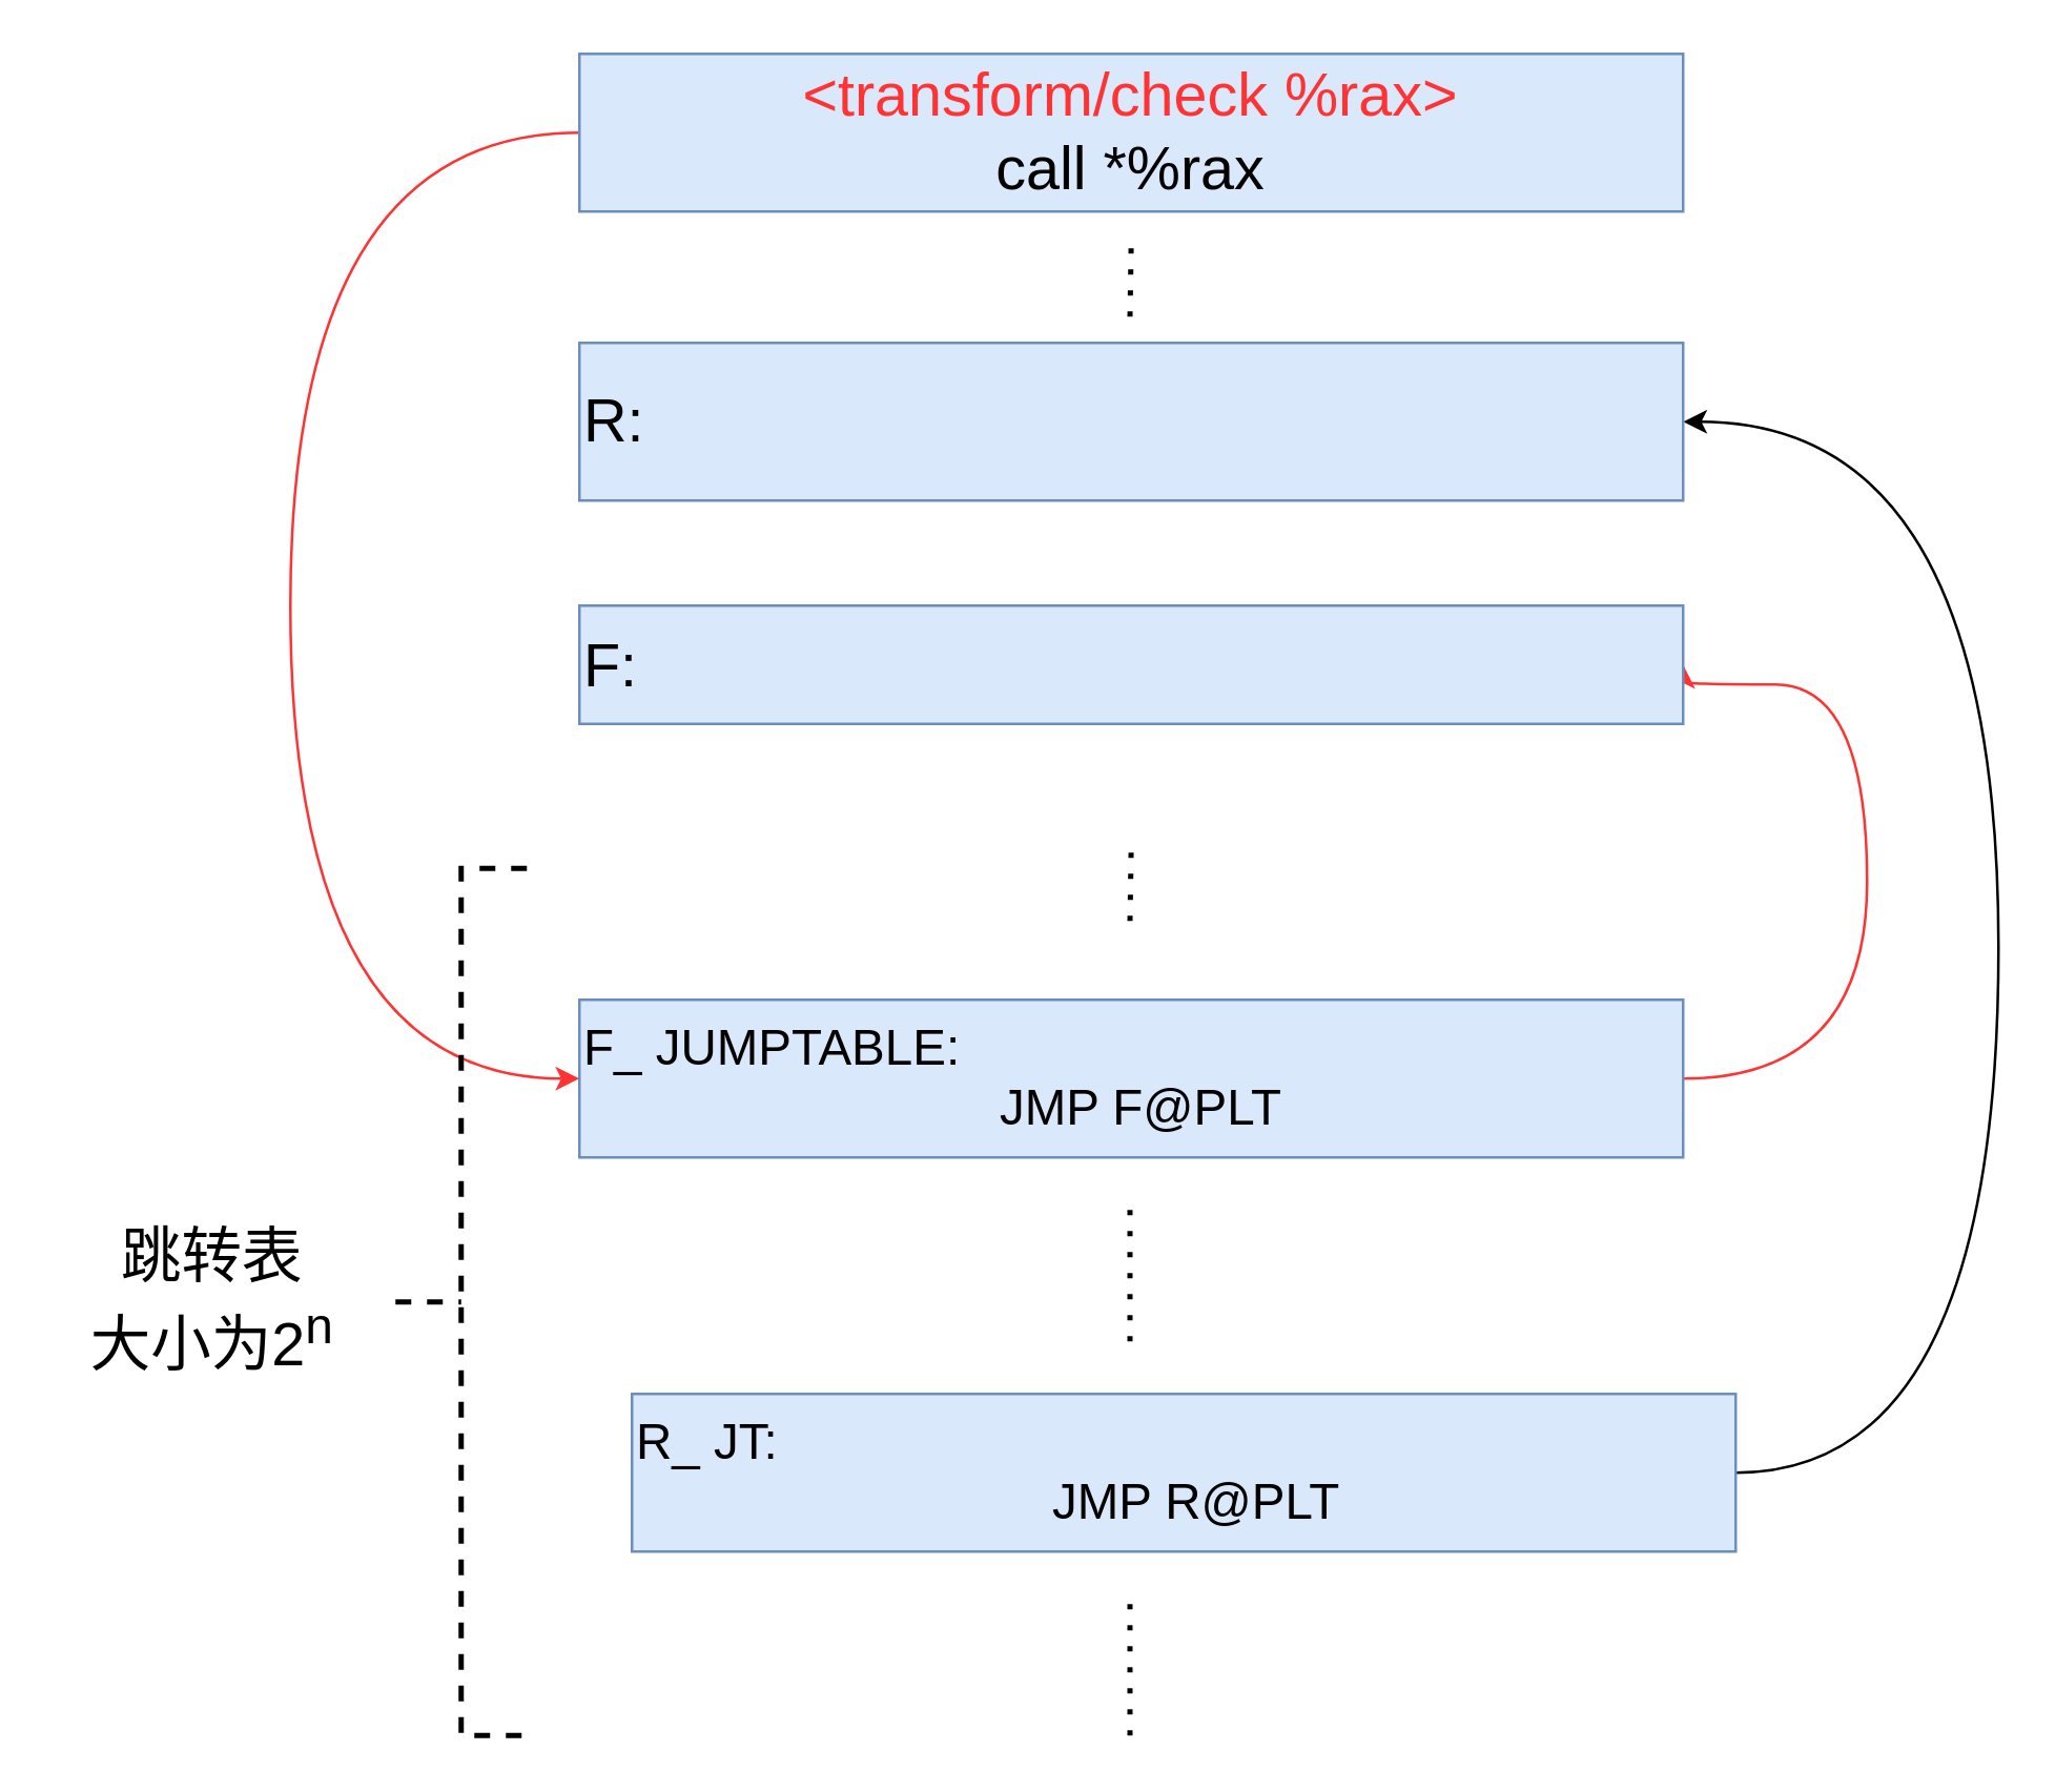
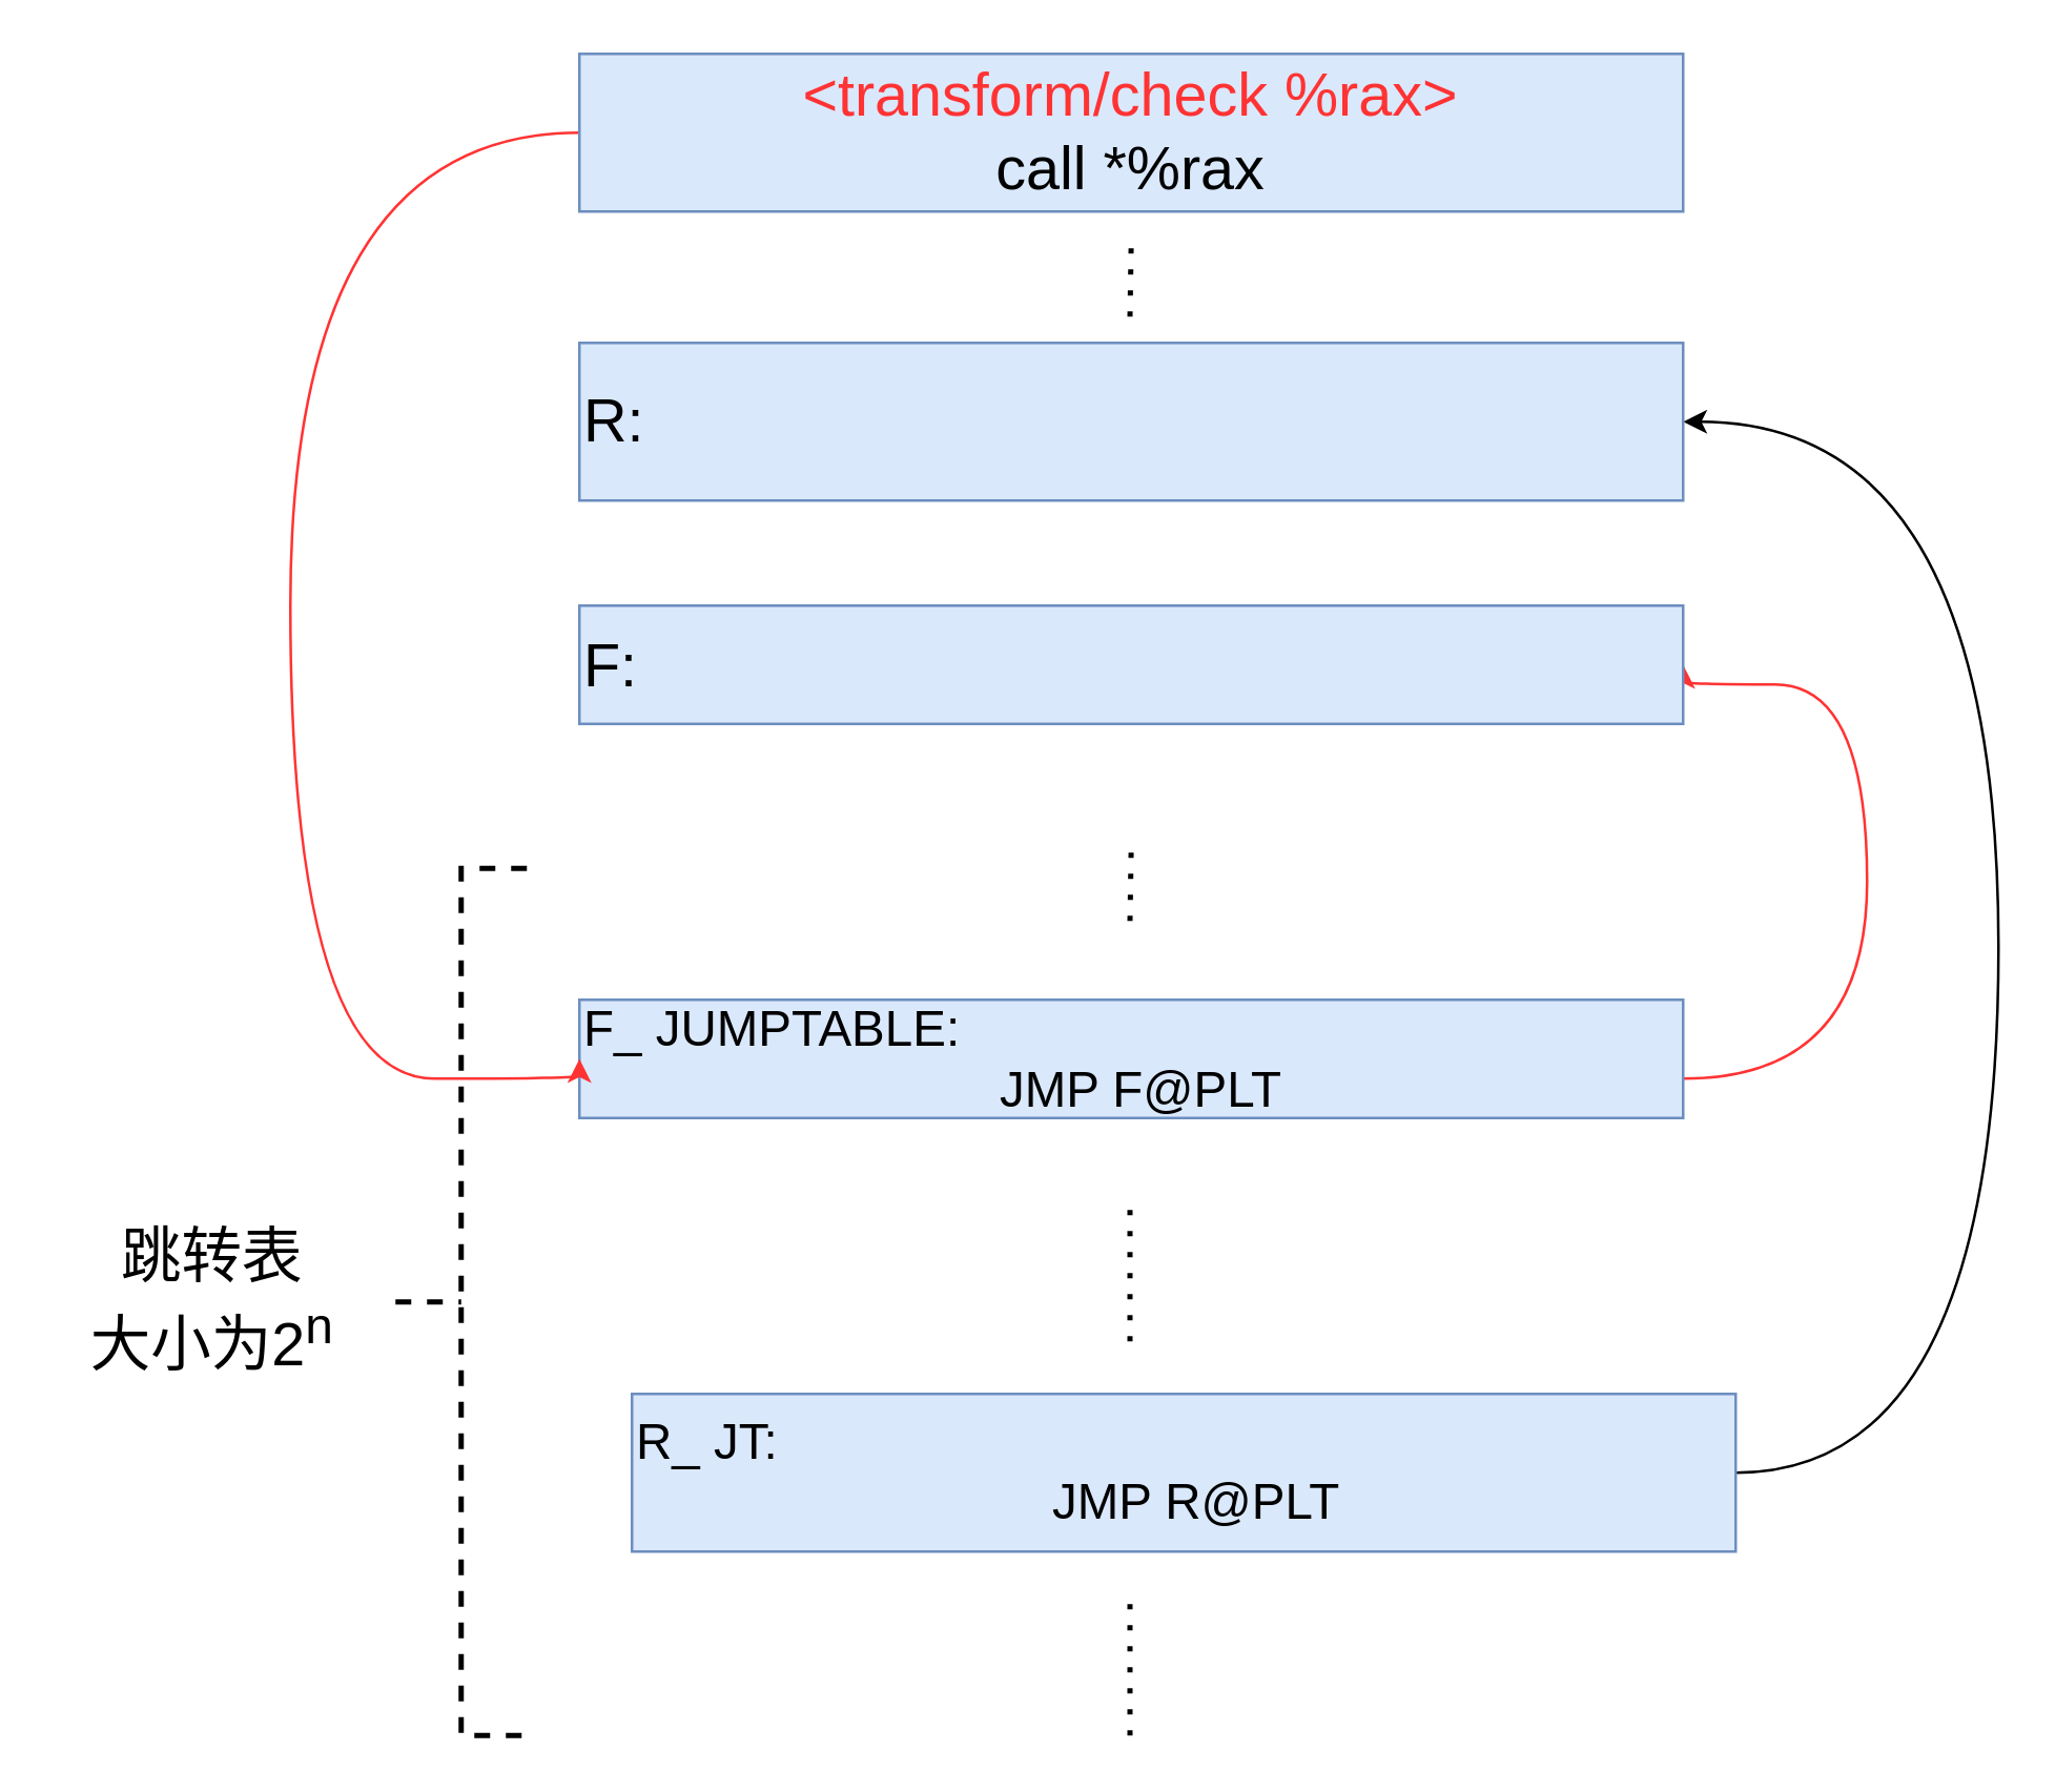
- <mxCell id="3" value="&lt;font style=&quot;font-size: 19px;&quot;&gt;F_ JUMPTABLE:&lt;br&gt;&amp;nbsp; &amp;nbsp; &amp;nbsp; &amp;nbsp; &amp;nbsp; &amp;nbsp; &amp;nbsp; &amp;nbsp; &amp;nbsp; &amp;nbsp; &amp;nbsp; &amp;nbsp; &amp;nbsp; &amp;nbsp; &amp;nbsp; JMP F@PLT&lt;/font&gt;" style="rounded=0;whiteSpace=wrap;html=1;fillColor=#dae8fc;strokeColor=#6c8ebf;align=left;" vertex="1" parent="1"><mxGeometry x="220" y="380" width="420" height="60" as="geometry" /></mxCell>
+ <mxCell id="3" value="&lt;font style=&quot;font-size: 19px;&quot;&gt;F_ JUMPTABLE:&lt;br&gt;&amp;nbsp; &amp;nbsp; &amp;nbsp; &amp;nbsp; &amp;nbsp; &amp;nbsp; &amp;nbsp; &amp;nbsp; &amp;nbsp; &amp;nbsp; &amp;nbsp; &amp;nbsp; &amp;nbsp; &amp;nbsp; &amp;nbsp; JMP F@PLT&lt;/font&gt;" style="rounded=0;whiteSpace=wrap;html=1;fillColor=#dae8fc;strokeColor=#6c8ebf;align=left;" vertex="1" parent="1"><mxGeometry x="220" y="380" width="420" height="45" as="geometry" /></mxCell>
